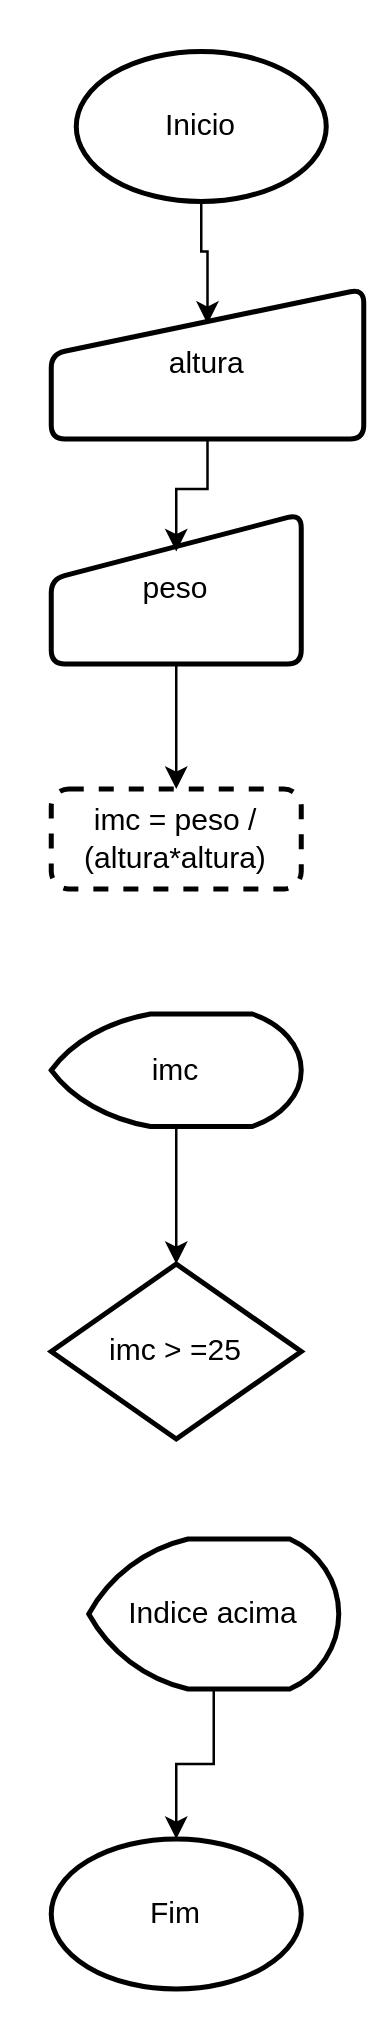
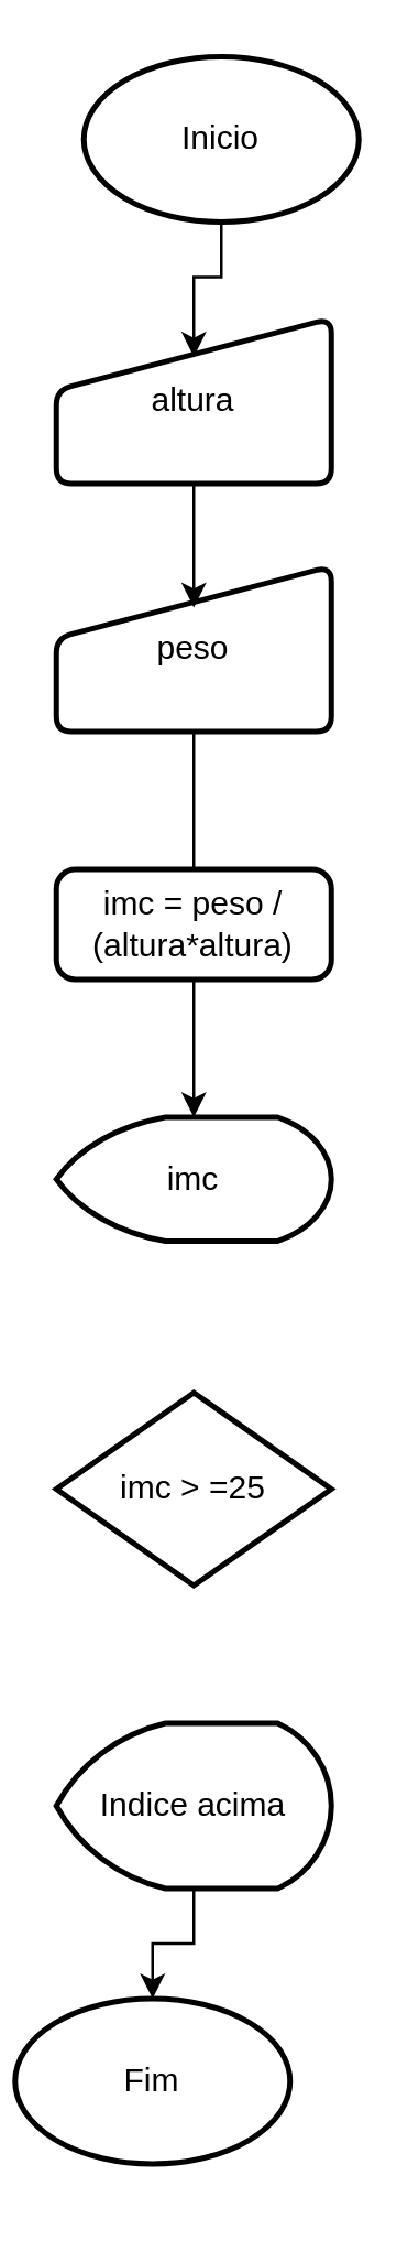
- <mxCell id="3" value="altura" style="html=1;strokeWidth=2;shape=manualInput;whiteSpace=wrap;rounded=1;size=26;arcSize=11;" vertex="1" parent="1"><mxGeometry x="20" y="115" width="125" height="60" as="geometry" /></mxCell>
+ <mxCell id="3" value="altura" style="html=1;strokeWidth=2;shape=manualInput;whiteSpace=wrap;rounded=1;size=26;arcSize=11;" vertex="1" parent="1"><mxGeometry x="20" y="115" width="100" height="60" as="geometry" /></mxCell>
- <mxCell id="7" style="edgeStyle=orthogonalEdgeStyle;rounded=0;orthogonalLoop=1;jettySize=auto;html=1;exitX=0.5;exitY=1;exitDx=0;exitDy=0;entryX=0.5;entryY=0;entryDx=0;entryDy=0;" edge="1" parent="1" source="4" target="8"><mxGeometry relative="1" as="geometry"><mxPoint x="70" y="311.02" as="targetPoint" /></mxGeometry></mxCell>
+ <mxCell id="7" style="edgeStyle=orthogonalEdgeStyle;rounded=0;orthogonalLoop=1;jettySize=auto;html=1;exitX=0.5;exitY=1;exitDx=0;exitDy=0;entryX=0.5;entryY=0;entryDx=0;entryDy=0;endArrow=none;" edge="1" parent="1" source="4" target="8"><mxGeometry relative="1" as="geometry"><mxPoint x="70" y="311.02" as="targetPoint" /></mxGeometry></mxCell>
- <mxCell id="8" value="imc = peso / (altura*altura)" style="rounded=1;whiteSpace=wrap;html=1;absoluteArcSize=1;arcSize=14;strokeWidth=2;dashed=1;" vertex="1" parent="1"><mxGeometry x="20" y="315" width="100" height="40" as="geometry" /></mxCell>
+ <mxCell id="8" value="imc = peso / (altura*altura)" style="rounded=1;whiteSpace=wrap;html=1;absoluteArcSize=1;arcSize=14;strokeWidth=2;" vertex="1" parent="1"><mxGeometry x="20" y="315" width="100" height="40" as="geometry" /></mxCell>
+ <mxCell id="11" style="edgeStyle=orthogonalEdgeStyle;rounded=0;orthogonalLoop=1;jettySize=auto;html=1;exitX=0.5;exitY=1;exitDx=0;exitDy=0;entryX=0.5;entryY=0;entryDx=0;entryDy=0;entryPerimeter=0;" edge="1" parent="1" source="8" target="10"><mxGeometry relative="1" as="geometry" /></mxCell>
- <mxCell id="13" style="edgeStyle=orthogonalEdgeStyle;rounded=0;orthogonalLoop=1;jettySize=auto;html=1;exitX=0.5;exitY=1;exitDx=0;exitDy=0;exitPerimeter=0;entryX=0.5;entryY=0;entryDx=0;entryDy=0;entryPerimeter=0;" edge="1" parent="1" source="10" target="12"><mxGeometry relative="1" as="geometry" /></mxCell>
- <mxCell id="14" value="Indice acima" style="strokeWidth=2;html=1;shape=mxgraph.flowchart.display;whiteSpace=wrap;" vertex="1" parent="1"><mxGeometry x="35" y="615" width="100" height="60" as="geometry" /></mxCell>
+ <mxCell id="14" value="Indice acima" style="strokeWidth=2;html=1;shape=mxgraph.flowchart.display;whiteSpace=wrap;" vertex="1" parent="1"><mxGeometry x="20" y="625" width="100" height="60" as="geometry" /></mxCell>
- <mxCell id="9" value="Fim" style="strokeWidth=2;html=1;shape=mxgraph.flowchart.start_1;whiteSpace=wrap;" vertex="1" parent="1"><mxGeometry x="20" y="735" width="100" height="60" as="geometry" /></mxCell>
+ <mxCell id="9" value="Fim" style="strokeWidth=2;html=1;shape=mxgraph.flowchart.start_1;whiteSpace=wrap;" vertex="1" parent="1"><mxGeometry x="5" y="725" width="100" height="60" as="geometry" /></mxCell>
